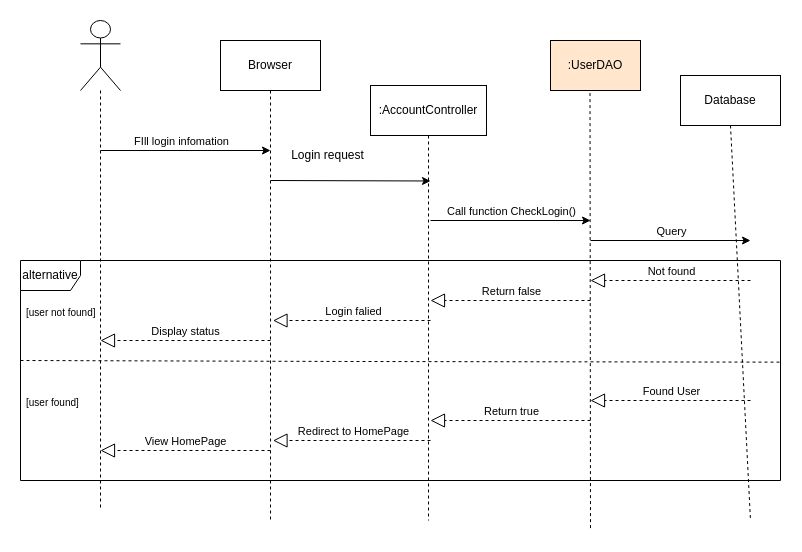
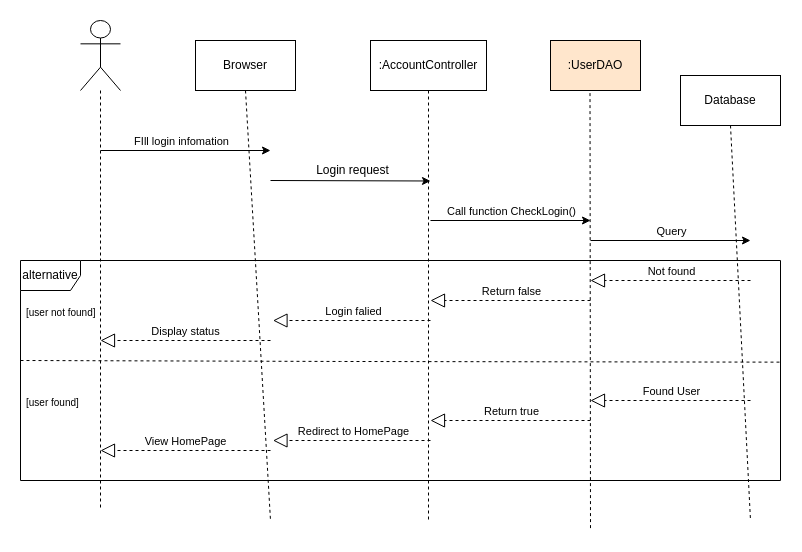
- <mxCell id="5" value="Browser" style="rounded=0;whiteSpace=wrap;html=1;" parent="1" vertex="1"><mxGeometry x="220" y="40" width="100" height="50" as="geometry" /></mxCell>
+ <mxCell id="5" value="Browser" style="rounded=0;whiteSpace=wrap;html=1;" parent="1" vertex="1"><mxGeometry x="195" y="40" width="100" height="50" as="geometry" /></mxCell>
- <mxCell id="7" value=":AccountController" style="rounded=0;whiteSpace=wrap;html=1;" parent="1" vertex="1"><mxGeometry x="370" y="85" width="116" height="50" as="geometry" /></mxCell>
+ <mxCell id="7" value=":AccountController" style="rounded=0;whiteSpace=wrap;html=1;" parent="1" vertex="1"><mxGeometry x="370" y="40" width="116" height="50" as="geometry" /></mxCell>
- <mxCell id="15" value="Login request" style="text;html=1;strokeColor=none;fillColor=none;align=center;verticalAlign=middle;whiteSpace=wrap;rounded=0;" parent="1" vertex="1"><mxGeometry x="275" y="145" width="105" height="20" as="geometry" /></mxCell>
+ <mxCell id="15" value="Login request" style="text;html=1;strokeColor=none;fillColor=none;align=center;verticalAlign=middle;whiteSpace=wrap;rounded=0;" parent="1" vertex="1"><mxGeometry x="300" y="160" width="105" height="20" as="geometry" /></mxCell>
